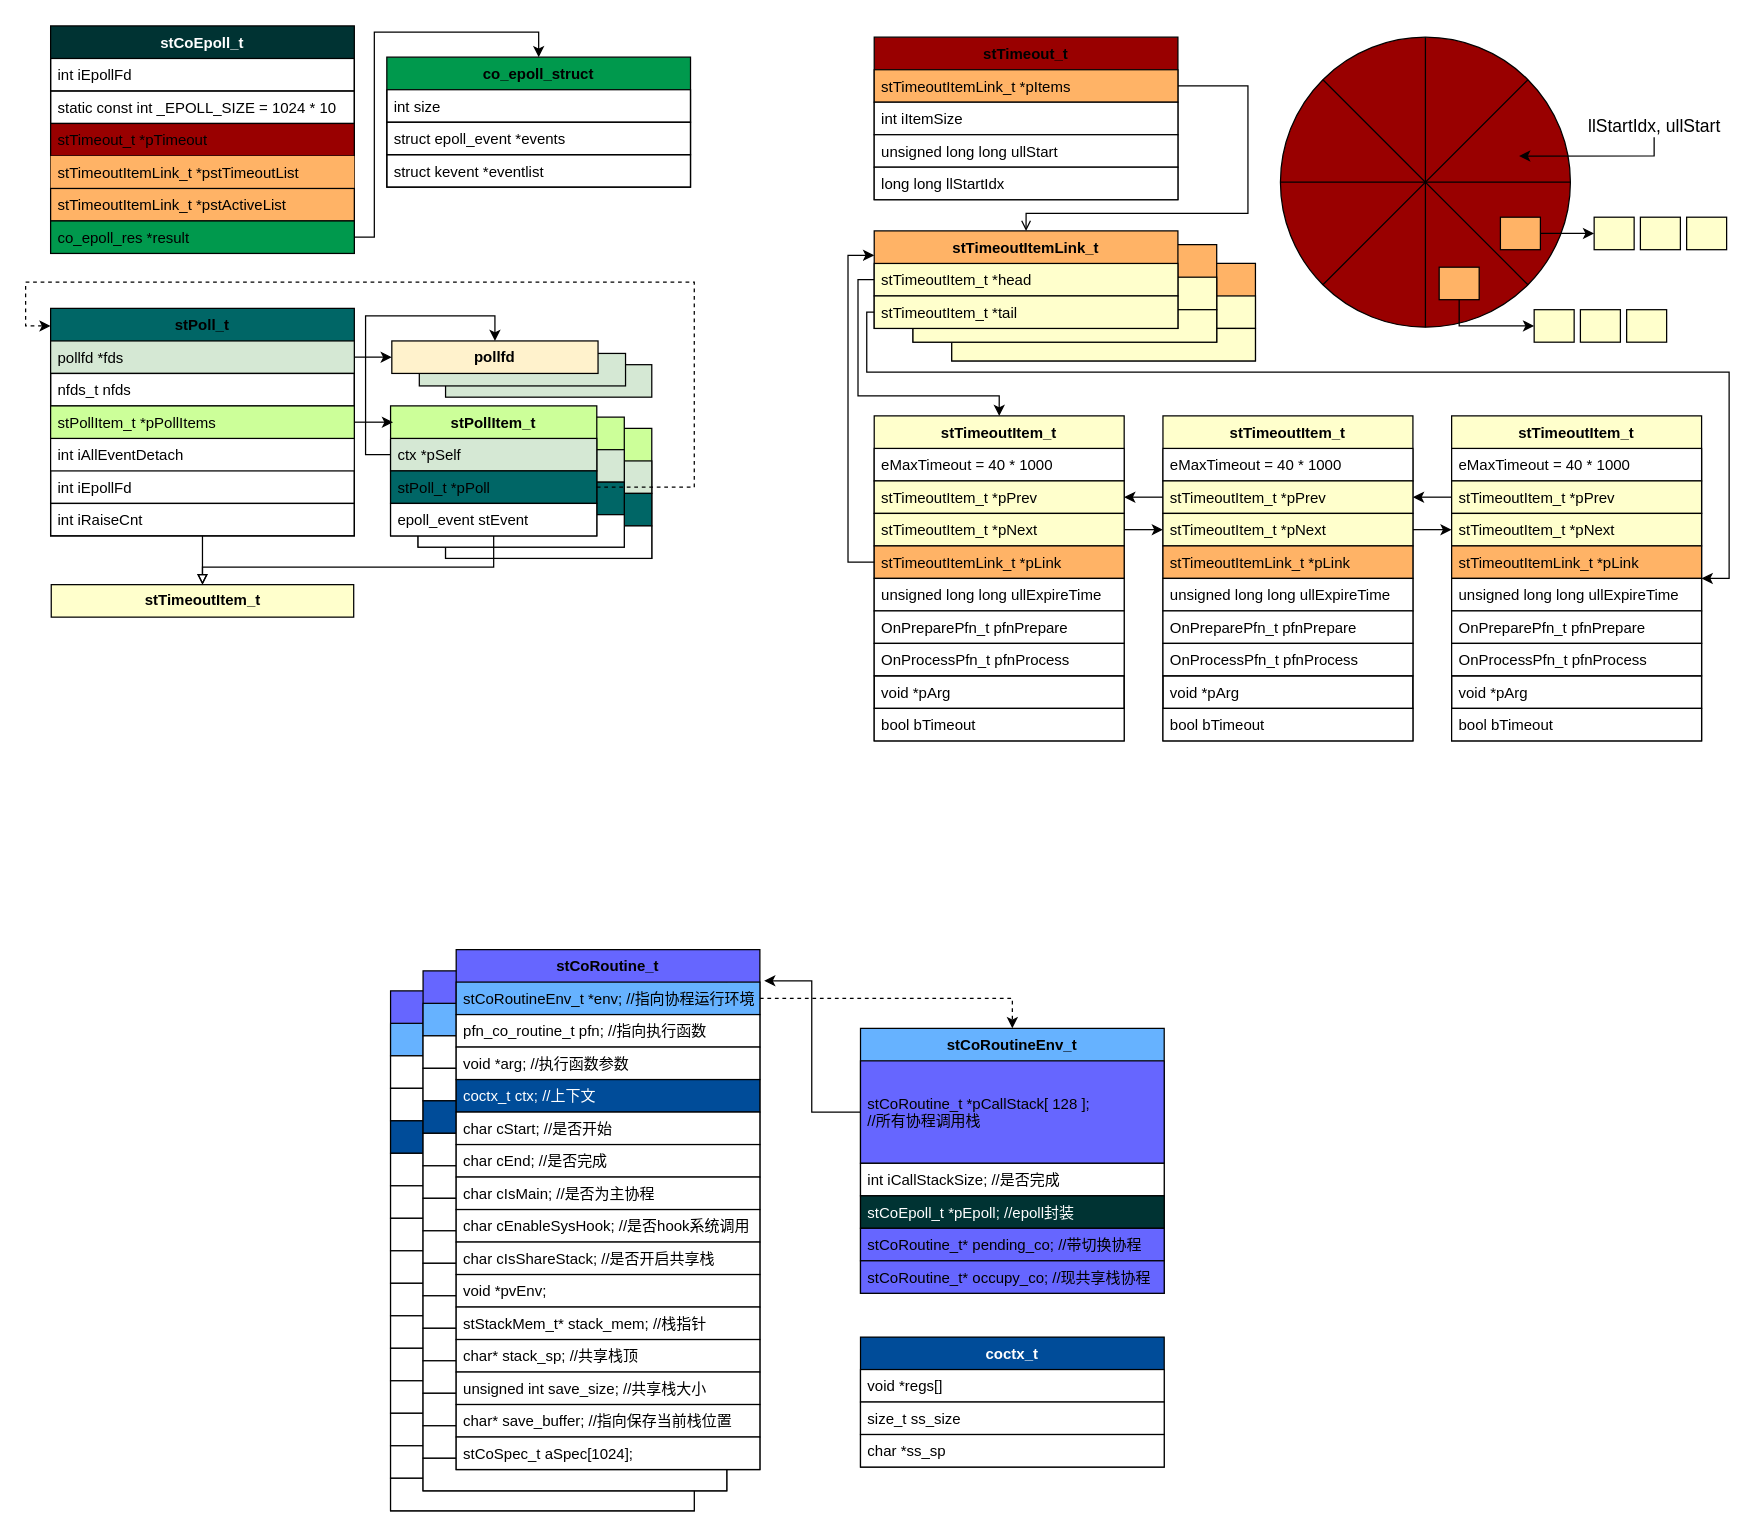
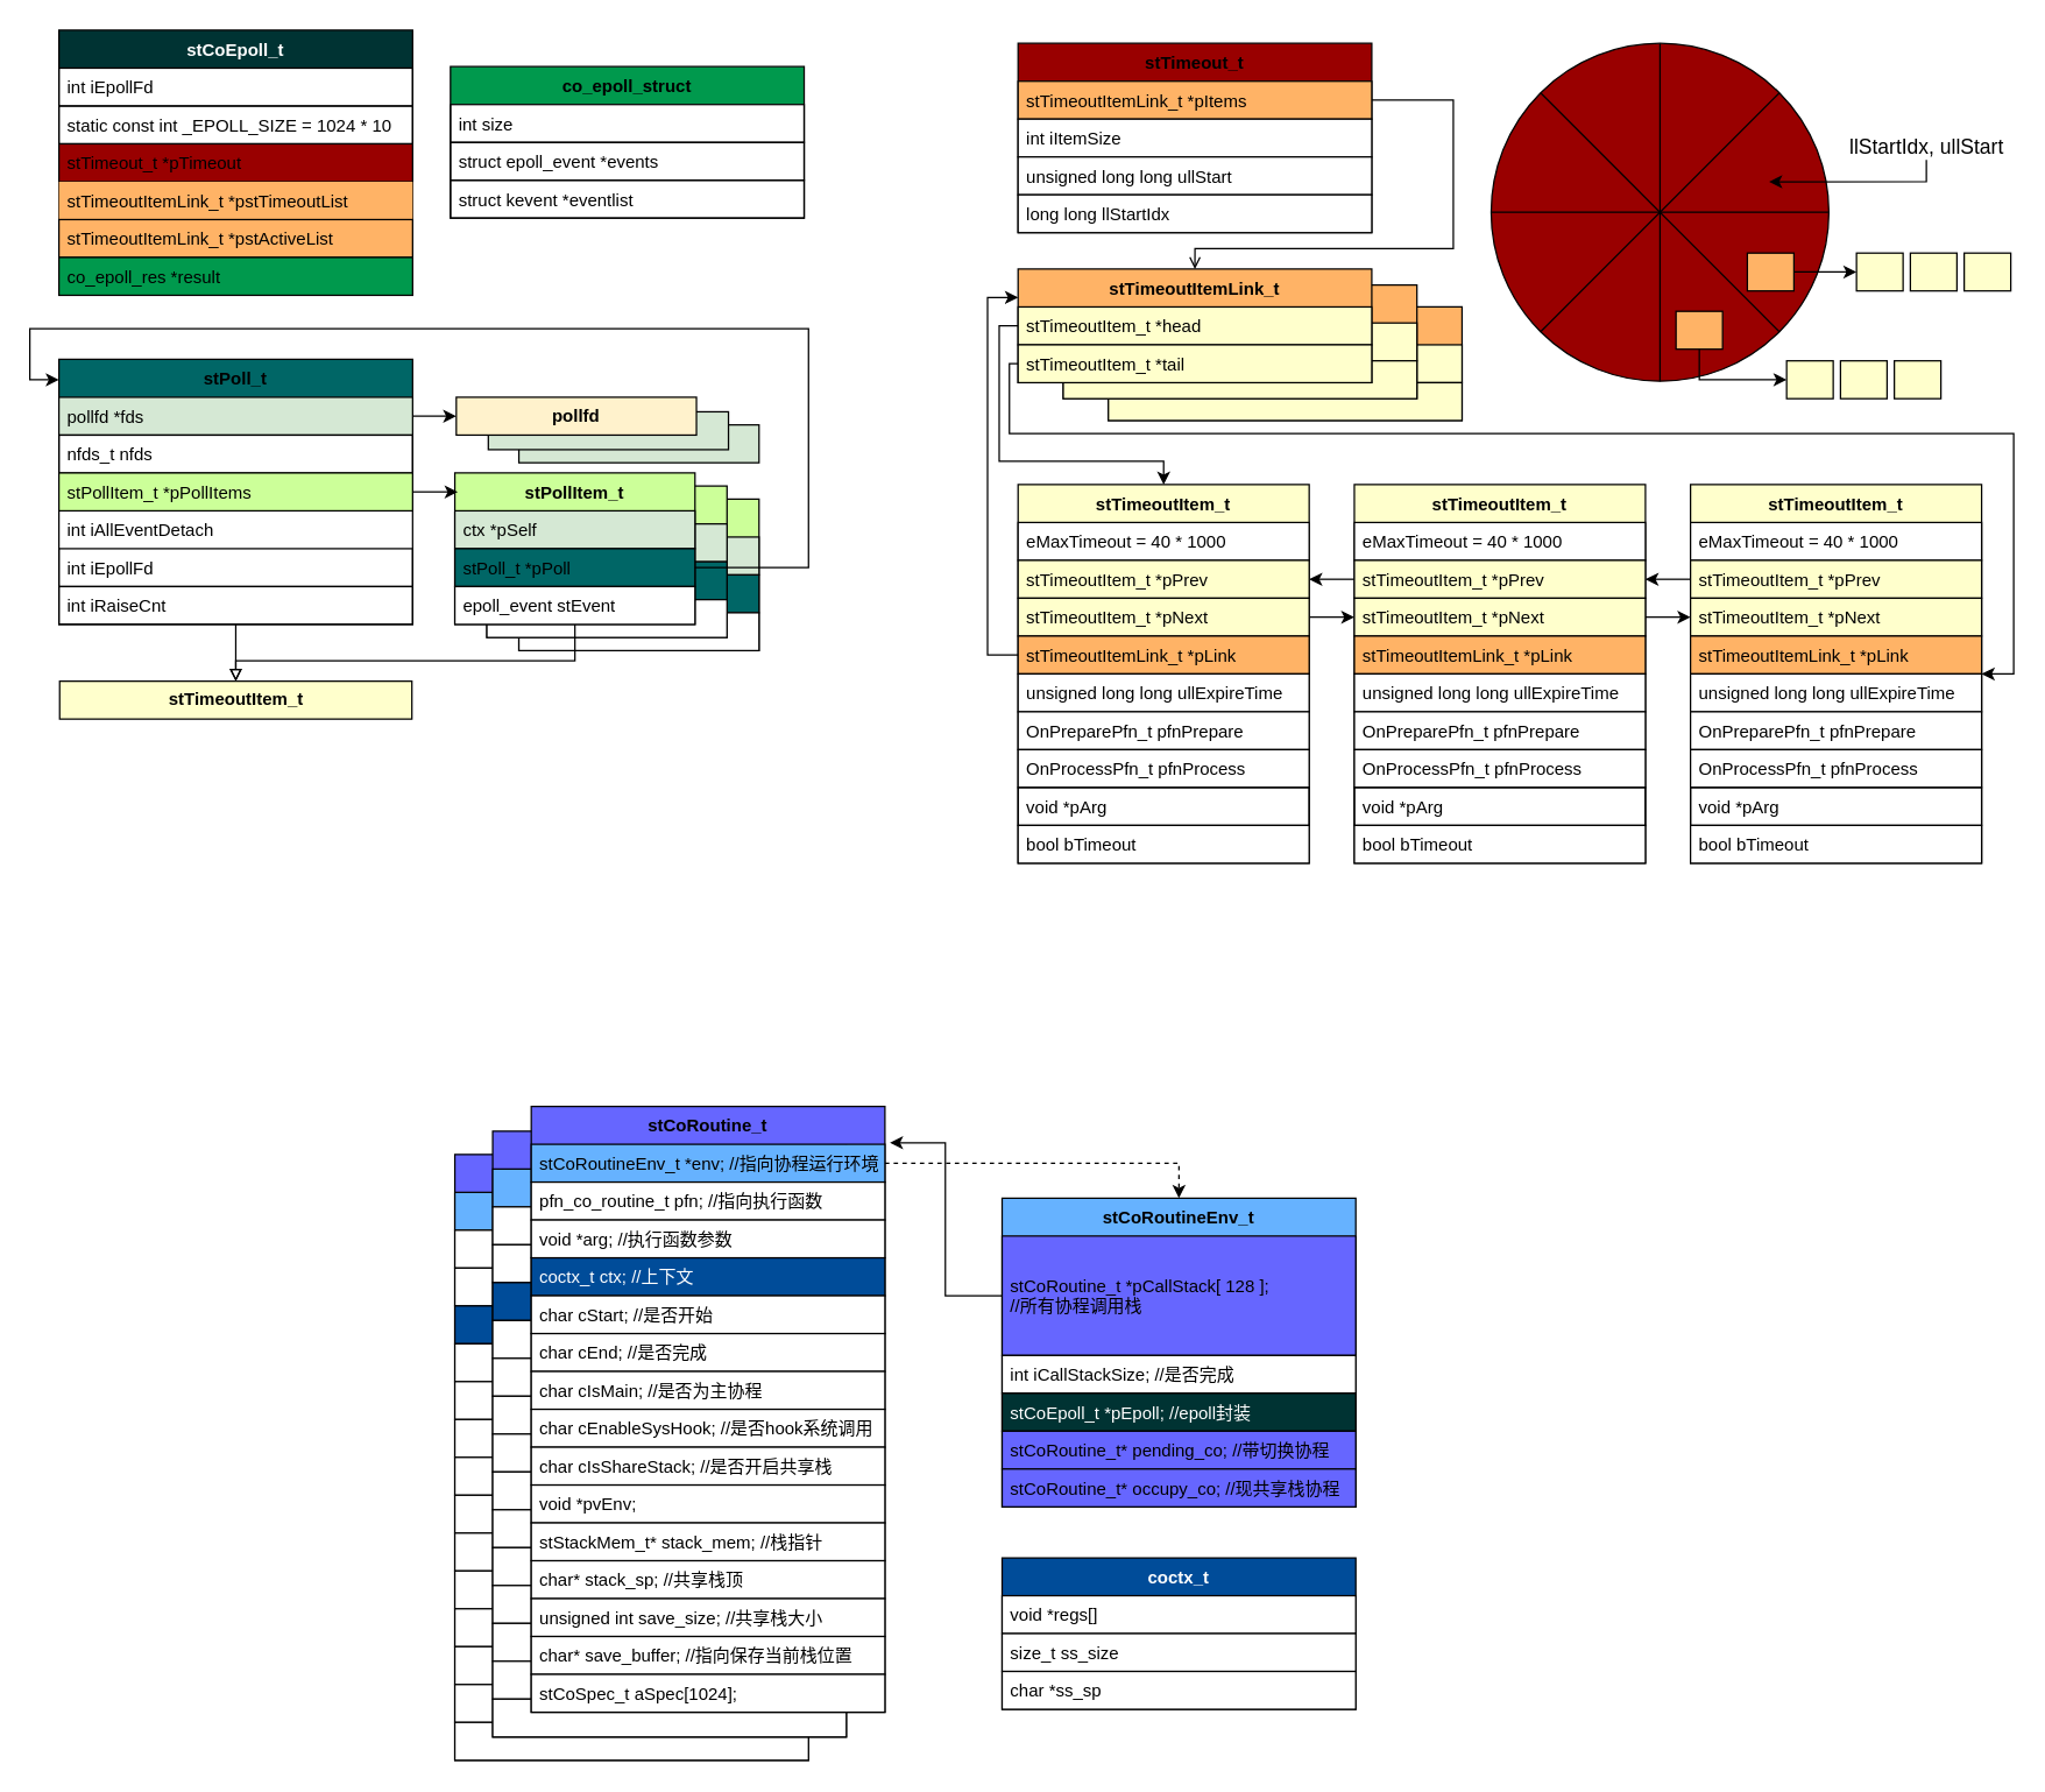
- <mxCell id="39" style="edgeStyle=orthogonalEdgeStyle;rounded=0;orthogonalLoop=1;jettySize=auto;html=1;entryX=0.5;entryY=0;entryDx=0;entryDy=0;fontFamily=Comic Sans MS;" parent="1" source="18" target="34" edge="1"><mxGeometry relative="1" as="geometry"><Array as="points"><mxPoint x="299" y="189" /><mxPoint x="299" y="25" /><mxPoint x="431" y="25" /></Array></mxGeometry></mxCell>
- <mxCell id="153" style="edgeStyle=orthogonalEdgeStyle;rounded=0;orthogonalLoop=1;jettySize=auto;html=1;entryX=0;entryY=0.077;entryDx=0;entryDy=0;startArrow=none;startFill=0;endArrow=classic;endFill=1;fontSize=14;fontColor=#FFFFFF;entryPerimeter=0;dashed=1;" edge="1" parent="1" source="29" target="20"><mxGeometry relative="1" as="geometry"><Array as="points"><mxPoint x="555" y="389" /><mxPoint x="555" y="225" /><mxPoint x="20" y="225" /><mxPoint x="20" y="260" /></Array></mxGeometry></mxCell>
+ <mxCell id="153" style="edgeStyle=orthogonalEdgeStyle;rounded=0;orthogonalLoop=1;jettySize=auto;html=1;entryX=0;entryY=0.077;entryDx=0;entryDy=0;startArrow=none;startFill=0;endArrow=classic;endFill=1;fontSize=14;fontColor=#FFFFFF;entryPerimeter=0;" edge="1" parent="1" source="29" target="20"><mxGeometry relative="1" as="geometry"><Array as="points"><mxPoint x="555" y="389" /><mxPoint x="555" y="225" /><mxPoint x="20" y="225" /><mxPoint x="20" y="260" /></Array></mxGeometry></mxCell>
- <mxCell id="38" style="edgeStyle=orthogonalEdgeStyle;rounded=0;orthogonalLoop=1;jettySize=auto;html=1;fontFamily=Comic Sans MS;entryX=0.5;entryY=0;entryDx=0;entryDy=0;exitX=0;exitY=0.5;exitDx=0;exitDy=0;" parent="1" source="28" target="31" edge="1"><mxGeometry relative="1" as="geometry"><mxPoint x="317" y="196" as="targetPoint" /></mxGeometry></mxCell>
